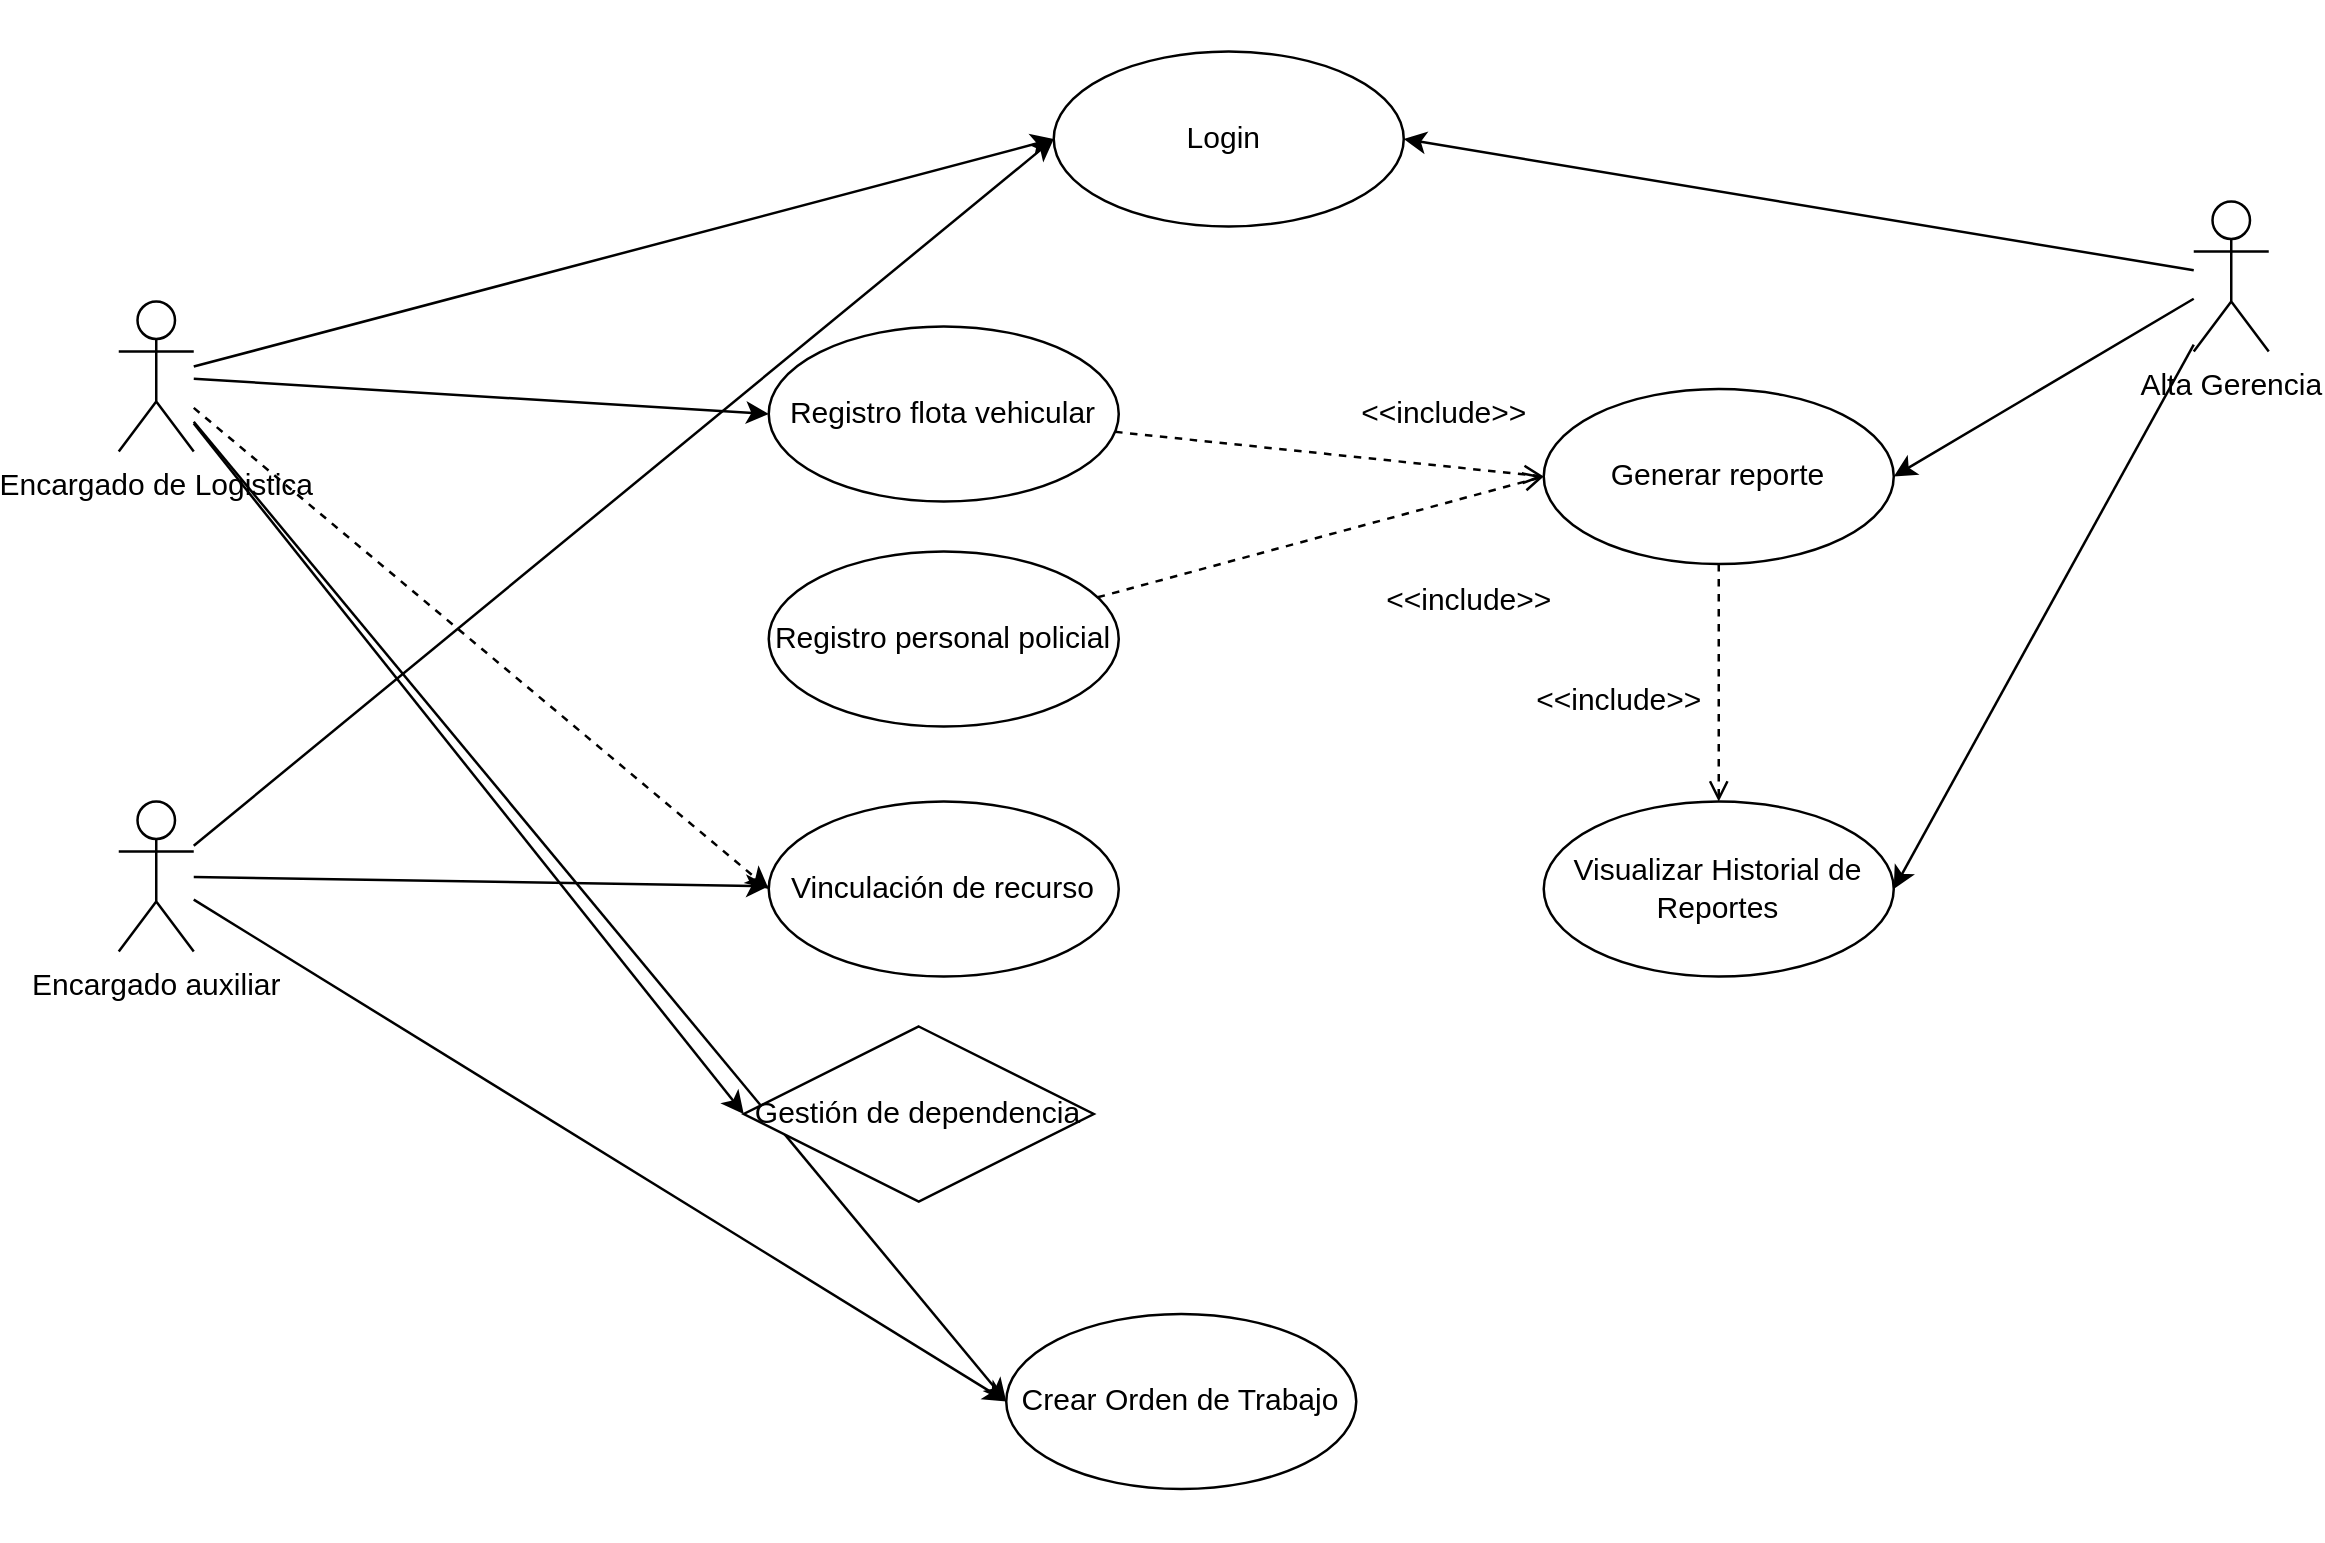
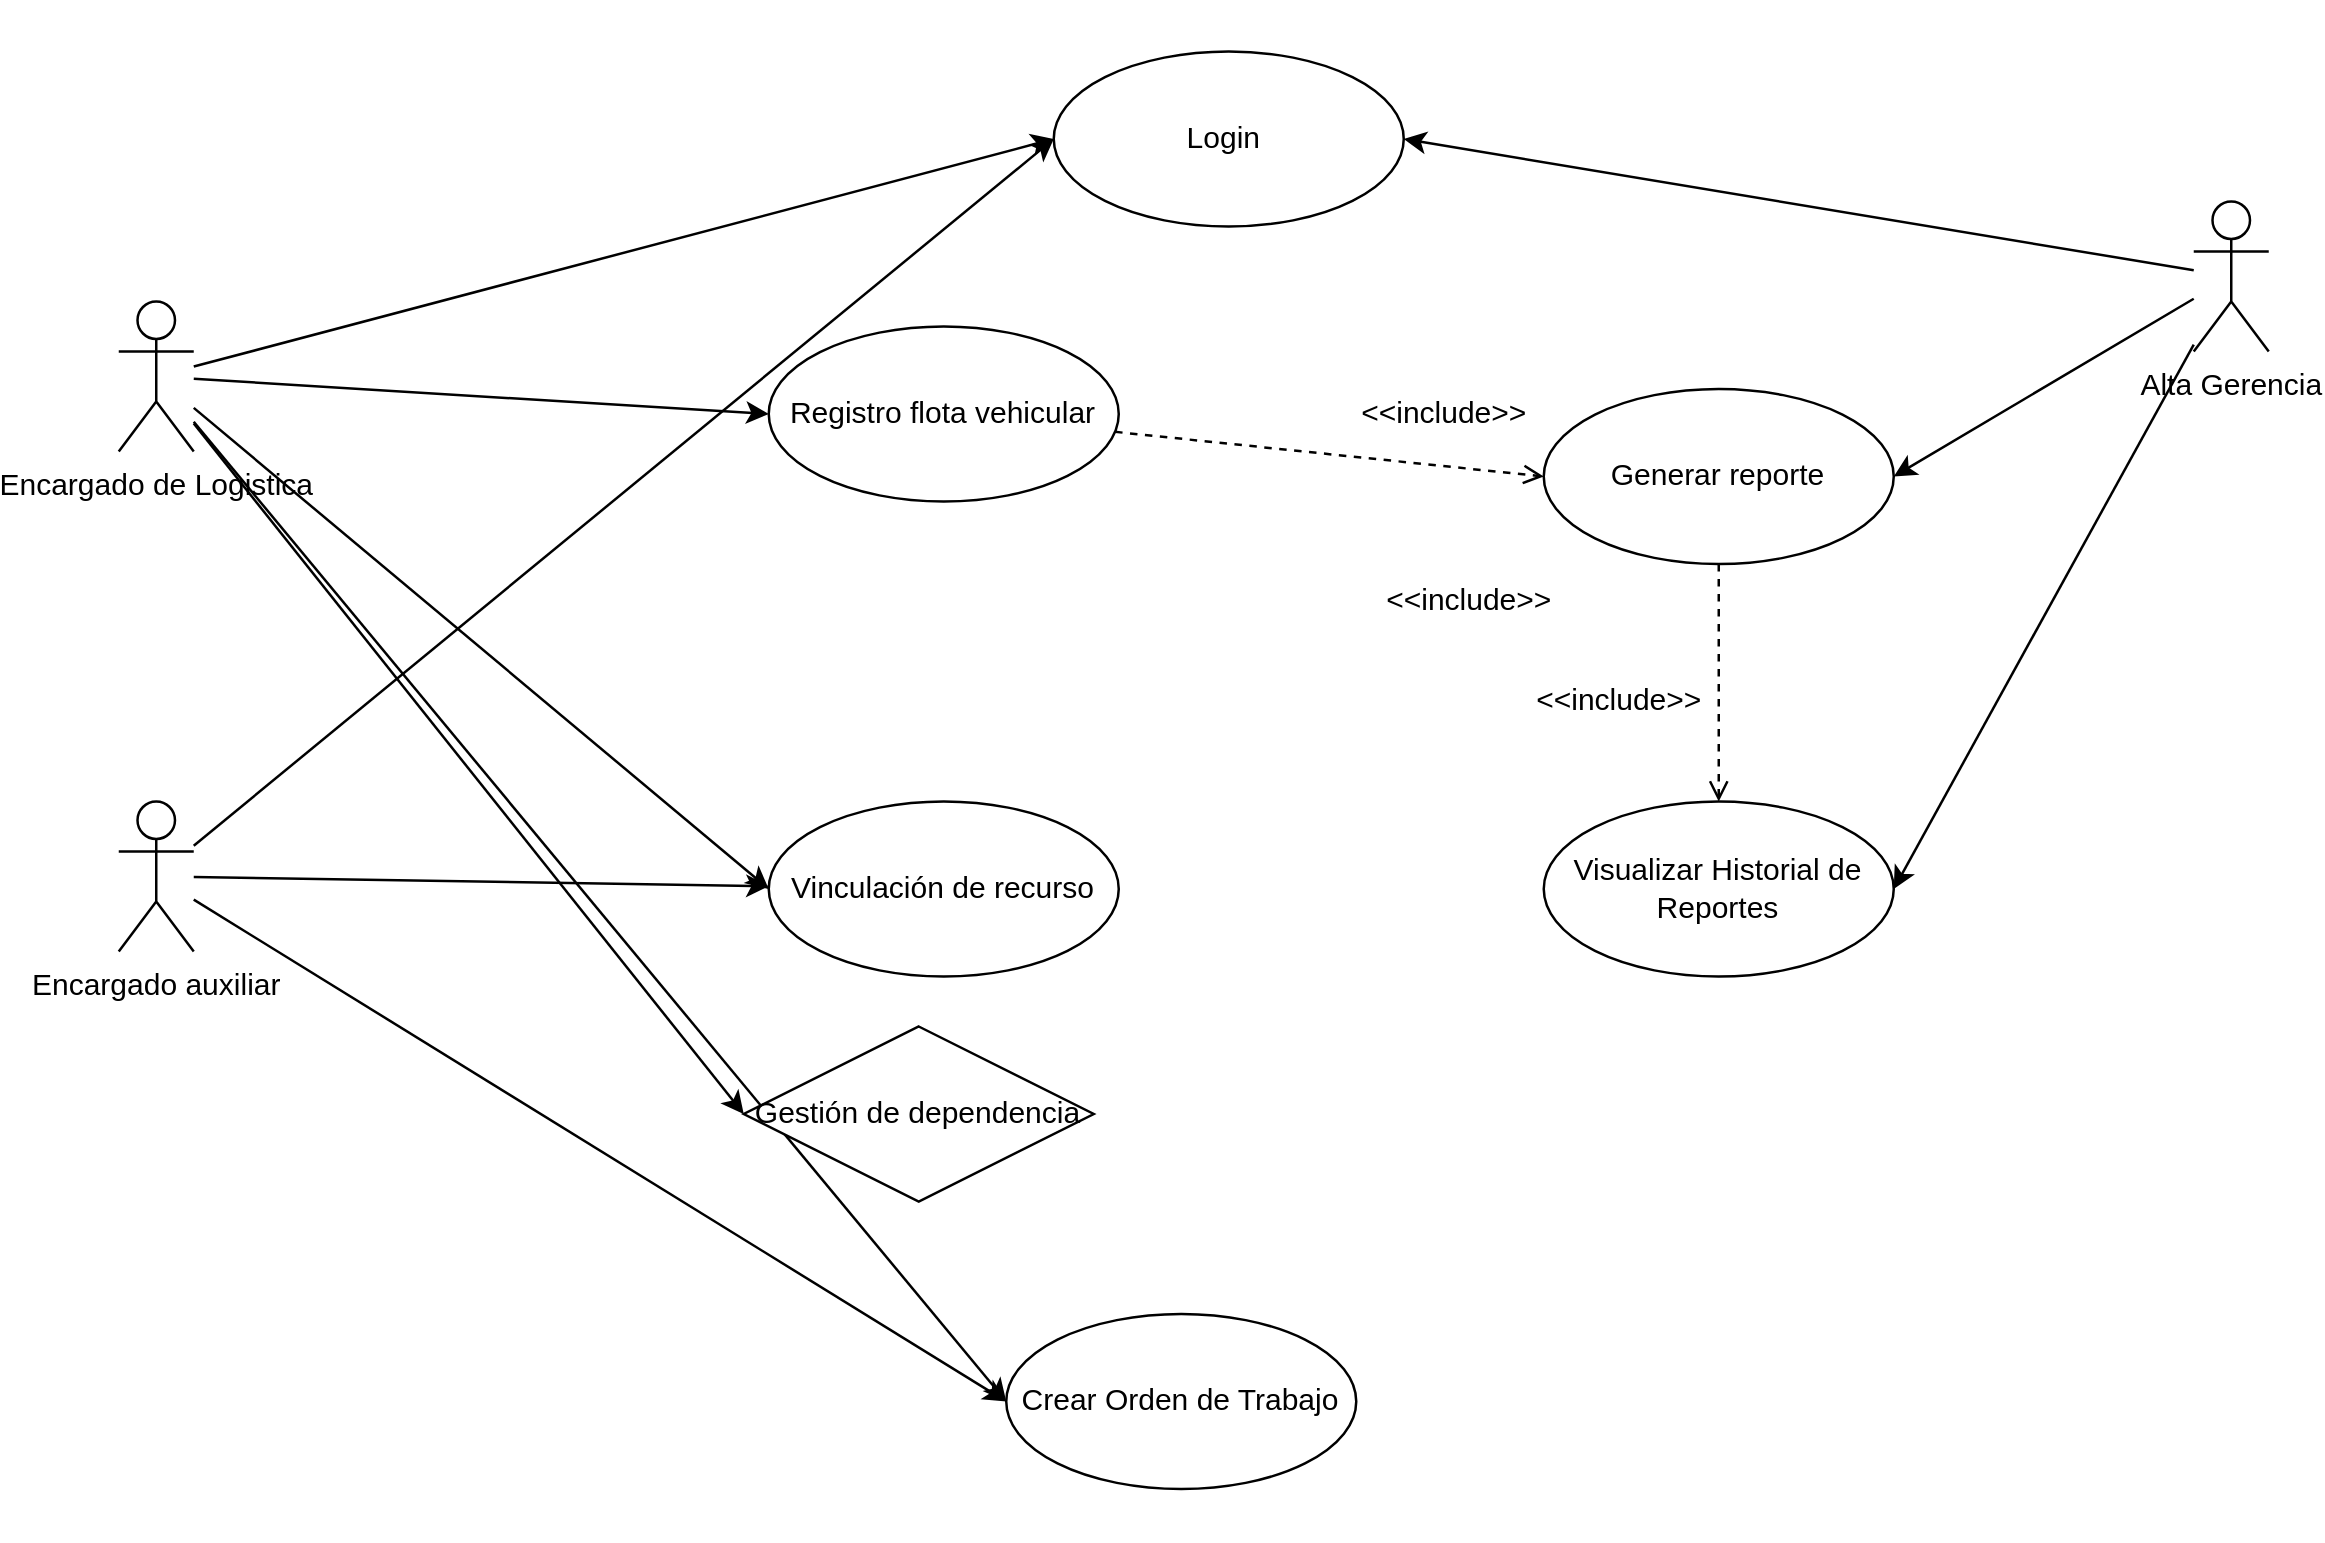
- <mxCell id="10" style="edgeStyle=none;rounded=0;orthogonalLoop=1;jettySize=auto;html=1;entryX=0;entryY=0.5;entryDx=0;entryDy=0;dashed=1;endArrow=open;endFill=0;" edge="1" parent="1" source="11" target="14"><mxGeometry relative="1" as="geometry" /></mxCell>
- <mxCell id="11" value="Registro personal policial" style="ellipse;whiteSpace=wrap;html=1;" vertex="1" parent="1"><mxGeometry x="280" y="220" width="140" height="70" as="geometry" /></mxCell>
- <mxCell id="8" style="edgeStyle=none;rounded=0;orthogonalLoop=1;jettySize=auto;html=1;entryX=0;entryY=0.5;entryDx=0;entryDy=0;endArrow=classic;endFill=1;dashed=1;" edge="1" parent="1" source="9" target="18"><mxGeometry relative="1" as="geometry" /></mxCell>
+ <mxCell id="8" style="edgeStyle=none;rounded=0;orthogonalLoop=1;jettySize=auto;html=1;entryX=0;entryY=0.5;entryDx=0;entryDy=0;endArrow=classic;endFill=1;" edge="1" parent="1" source="9" target="18"><mxGeometry relative="1" as="geometry" /></mxCell>
